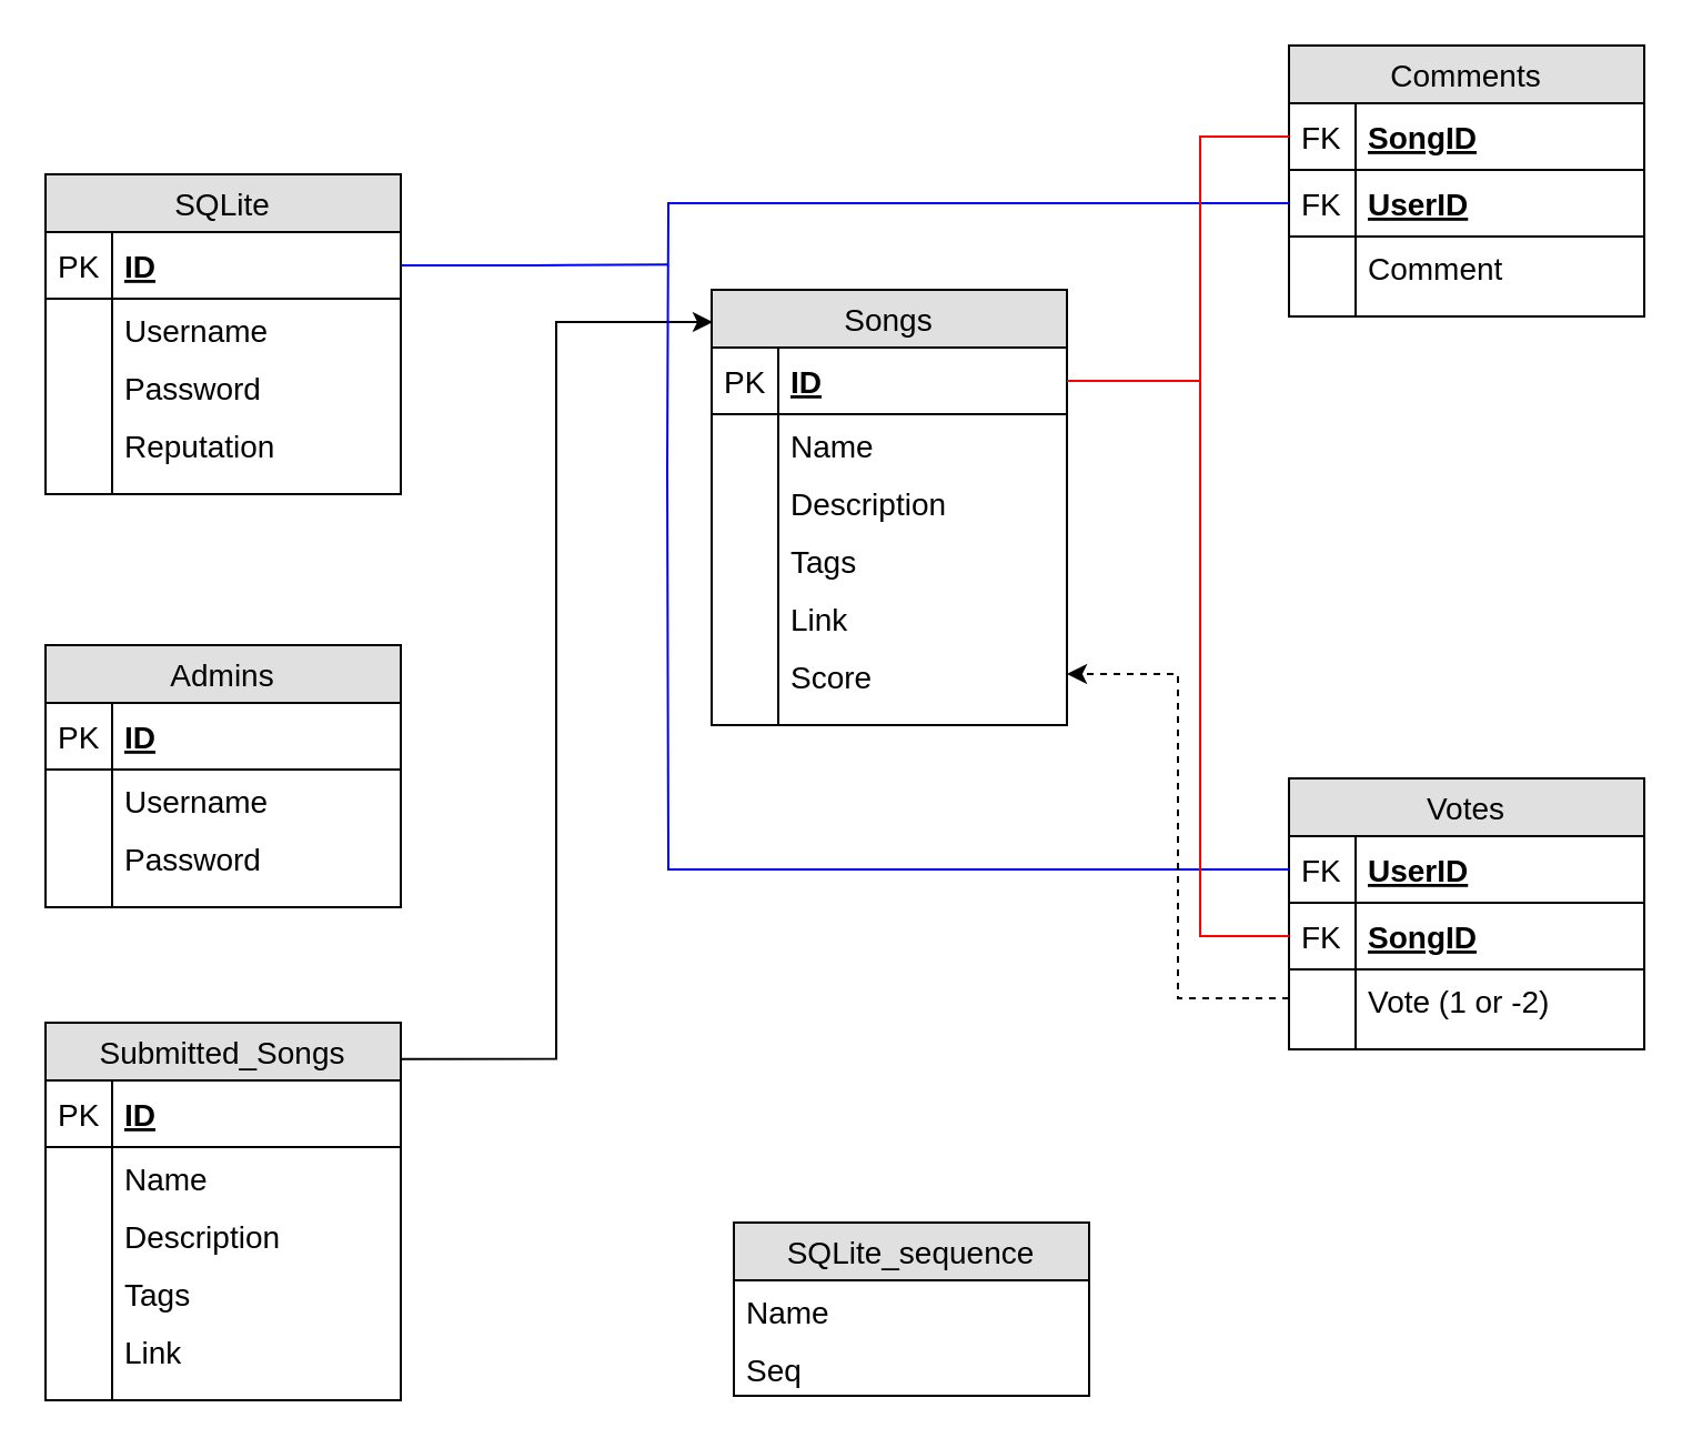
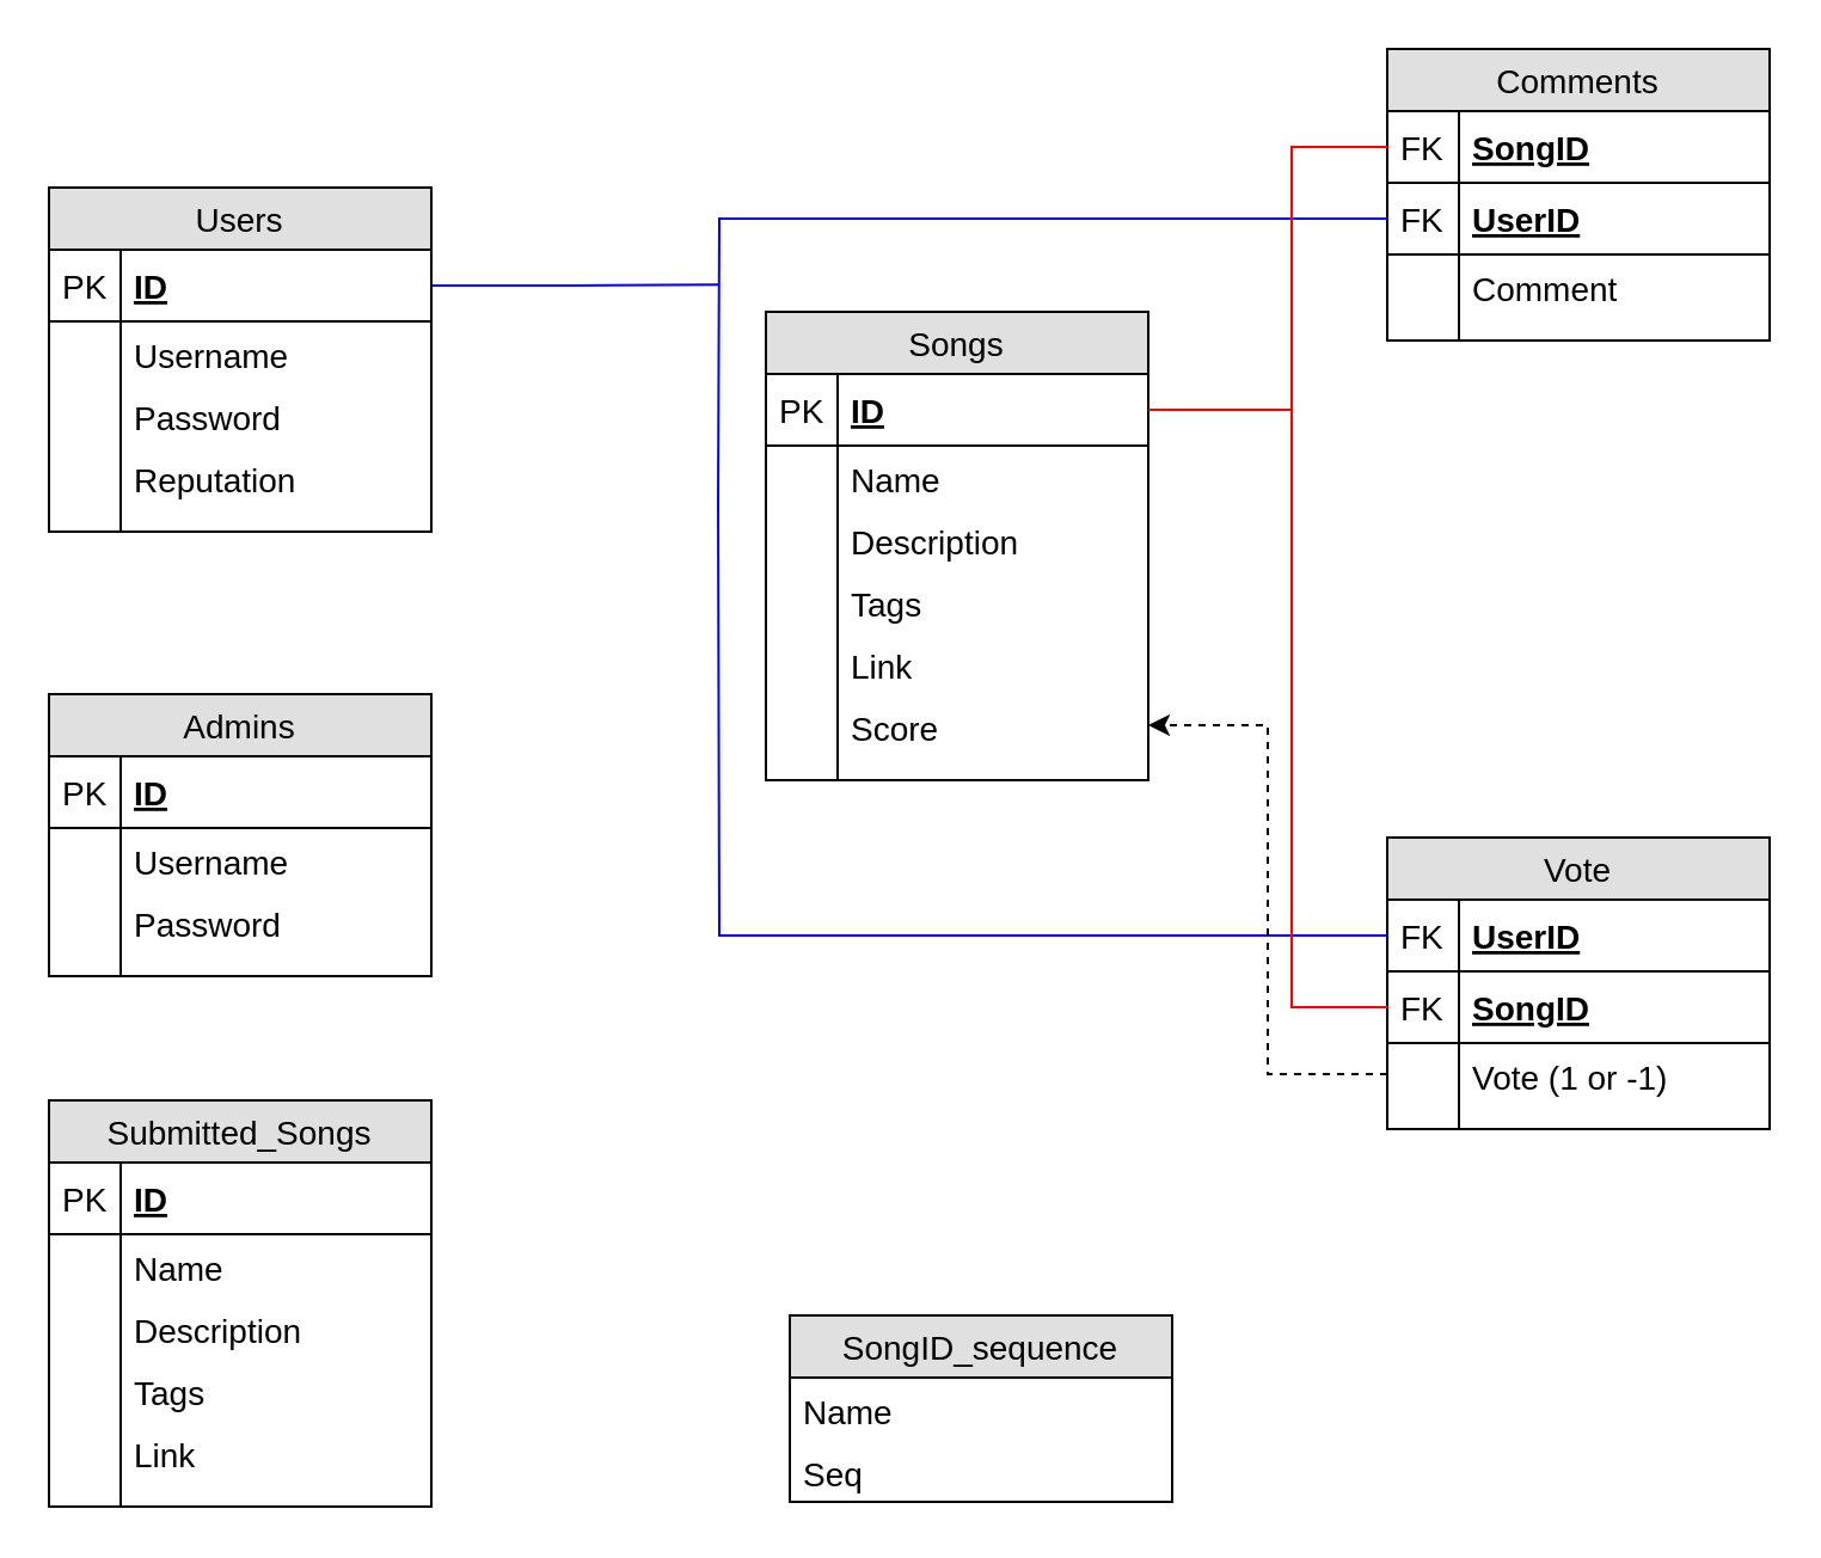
- <mxCell id="11" value="SQLite" style="swimlane;fontStyle=0;childLayout=stackLayout;horizontal=1;startSize=26;fillColor=#e0e0e0;horizontalStack=0;resizeParent=1;resizeParentMax=0;resizeLast=0;collapsible=1;marginBottom=0;swimlaneFillColor=#ffffff;align=center;fontSize=14;strokeWidth=1;" vertex="1" parent="1"><mxGeometry x="20" y="78" width="160" height="144" as="geometry" /></mxCell>
+ <mxCell id="11" value="Users" style="swimlane;fontStyle=0;childLayout=stackLayout;horizontal=1;startSize=26;fillColor=#e0e0e0;horizontalStack=0;resizeParent=1;resizeParentMax=0;resizeLast=0;collapsible=1;marginBottom=0;swimlaneFillColor=#ffffff;align=center;fontSize=14;strokeWidth=1;" vertex="1" parent="1"><mxGeometry x="20" y="78" width="160" height="144" as="geometry" /></mxCell>
- <mxCell id="55" style="edgeStyle=orthogonalEdgeStyle;rounded=0;orthogonalLoop=1;jettySize=auto;html=1;entryX=0.003;entryY=0.074;entryDx=0;entryDy=0;entryPerimeter=0;endArrow=classic;endFill=1;strokeColor=#000000;exitX=1.003;exitY=0.096;exitDx=0;exitDy=0;exitPerimeter=0;" edge="1" parent="1" source="56" target="40"><mxGeometry relative="1" as="geometry" /></mxCell>
- <mxCell id="31" value="Votes" style="swimlane;fontStyle=0;childLayout=stackLayout;horizontal=1;startSize=26;fillColor=#e0e0e0;horizontalStack=0;resizeParent=1;resizeParentMax=0;resizeLast=0;collapsible=1;marginBottom=0;swimlaneFillColor=#ffffff;align=center;fontSize=14;strokeWidth=1;" vertex="1" parent="1"><mxGeometry x="580" y="350" width="160" height="122" as="geometry" /></mxCell>
+ <mxCell id="31" value="Vote" style="swimlane;fontStyle=0;childLayout=stackLayout;horizontal=1;startSize=26;fillColor=#e0e0e0;horizontalStack=0;resizeParent=1;resizeParentMax=0;resizeLast=0;collapsible=1;marginBottom=0;swimlaneFillColor=#ffffff;align=center;fontSize=14;strokeWidth=1;" vertex="1" parent="1"><mxGeometry x="580" y="350" width="160" height="122" as="geometry" /></mxCell>
- <mxCell id="36" value="Vote (1 or -2)" style="shape=partialRectangle;top=0;left=0;right=0;bottom=0;align=left;verticalAlign=top;fillColor=none;spacingLeft=34;spacingRight=4;overflow=hidden;rotatable=0;points=[[0,0.5],[1,0.5]];portConstraint=eastwest;dropTarget=0;fontSize=14;strokeWidth=1;" vertex="1" parent="31"><mxGeometry y="86" width="160" height="26" as="geometry" /></mxCell>
+ <mxCell id="36" value="Vote (1 or -1)" style="shape=partialRectangle;top=0;left=0;right=0;bottom=0;align=left;verticalAlign=top;fillColor=none;spacingLeft=34;spacingRight=4;overflow=hidden;rotatable=0;points=[[0,0.5],[1,0.5]];portConstraint=eastwest;dropTarget=0;fontSize=14;strokeWidth=1;" vertex="1" parent="31"><mxGeometry y="86" width="160" height="26" as="geometry" /></mxCell>
- <mxCell id="72" value="SQLite_sequence" style="swimlane;fontStyle=0;childLayout=stackLayout;horizontal=1;startSize=26;fillColor=#e0e0e0;horizontalStack=0;resizeParent=1;resizeParentMax=0;resizeLast=0;collapsible=1;marginBottom=0;swimlaneFillColor=#ffffff;align=center;fontSize=14;strokeWidth=1;" vertex="1" parent="1"><mxGeometry x="330" y="550" width="160" height="78" as="geometry" /></mxCell>
+ <mxCell id="72" value="SongID_sequence" style="swimlane;fontStyle=0;childLayout=stackLayout;horizontal=1;startSize=26;fillColor=#e0e0e0;horizontalStack=0;resizeParent=1;resizeParentMax=0;resizeLast=0;collapsible=1;marginBottom=0;swimlaneFillColor=#ffffff;align=center;fontSize=14;strokeWidth=1;" vertex="1" parent="1"><mxGeometry x="330" y="550" width="160" height="78" as="geometry" /></mxCell>
